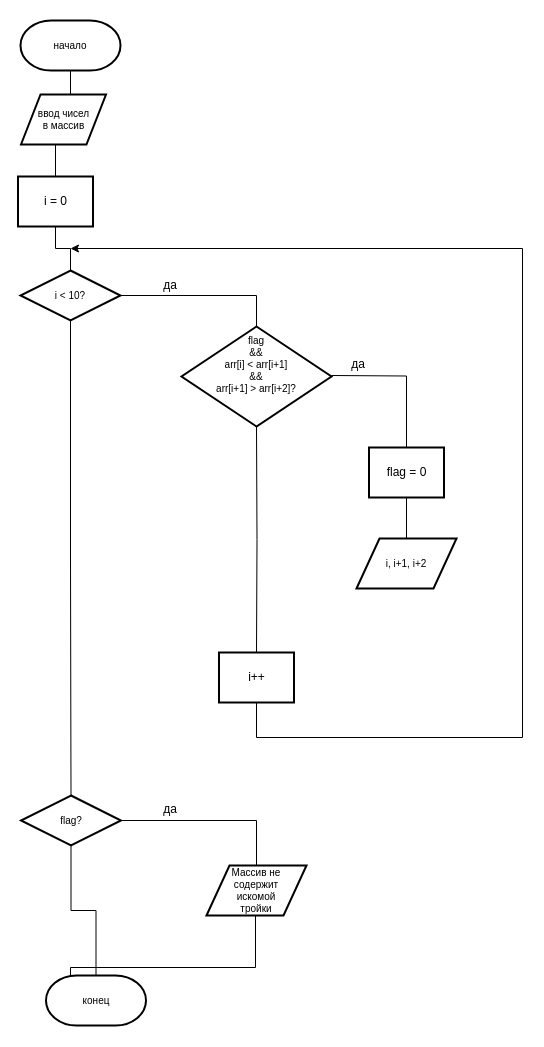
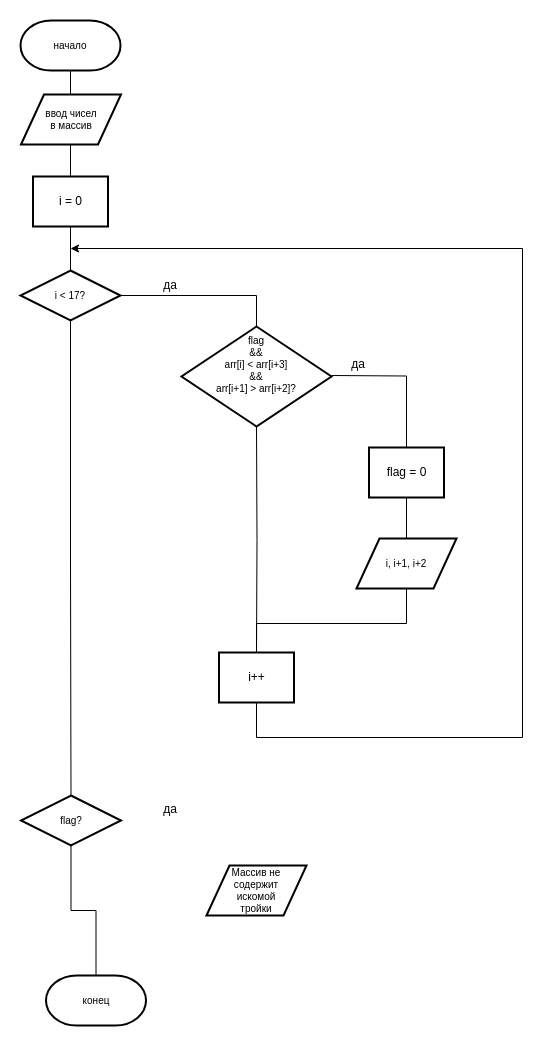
- <mxCell id="5" value="ввод чисел&lt;br&gt;в массив" style="shape=parallelogram;html=1;strokeWidth=2;perimeter=parallelogramPerimeter;whiteSpace=wrap;rounded=0;arcSize=12;size=0.23;fontSize=10;" parent="1" vertex="1"><mxGeometry x="20.5" y="94" width="85" height="50" as="geometry" /></mxCell>
+ <mxCell id="5" value="ввод чисел&lt;br&gt;в массив" style="shape=parallelogram;html=1;strokeWidth=2;perimeter=parallelogramPerimeter;whiteSpace=wrap;rounded=0;arcSize=12;size=0.23;fontSize=10;" parent="1" vertex="1"><mxGeometry x="20.5" y="94" width="100" height="50" as="geometry" /></mxCell>
- <mxCell id="7" value="i = 0" style="rounded=0;whiteSpace=wrap;html=1;absoluteArcSize=1;arcSize=14;strokeWidth=2;" parent="1" vertex="1"><mxGeometry x="17.5" y="176" width="75" height="50" as="geometry" /></mxCell>
+ <mxCell id="7" value="i = 0" style="rounded=0;whiteSpace=wrap;html=1;absoluteArcSize=1;arcSize=14;strokeWidth=2;" parent="1" vertex="1"><mxGeometry x="32.5" y="176" width="75" height="50" as="geometry" /></mxCell>
- <mxCell id="10" value="i &amp;lt; 10?" style="strokeWidth=2;html=1;shape=mxgraph.flowchart.decision;whiteSpace=wrap;fontSize=10;" parent="1" vertex="1"><mxGeometry x="20" y="270" width="100" height="50" as="geometry" /></mxCell>
+ <mxCell id="10" value="i &amp;lt; 17?" style="strokeWidth=2;html=1;shape=mxgraph.flowchart.decision;whiteSpace=wrap;fontSize=10;" parent="1" vertex="1"><mxGeometry x="20" y="270" width="100" height="50" as="geometry" /></mxCell>
- <mxCell id="15" value="flag&lt;br&gt;&amp;amp;&amp;amp;&lt;br&gt;arr[i] &amp;lt; arr[i+1]&lt;br&gt;&amp;amp;&amp;amp;&lt;br&gt;arr[i+1] &amp;gt; arr[i+2]?&lt;br&gt;&lt;br&gt;&amp;nbsp;" style="strokeWidth=2;html=1;shape=mxgraph.flowchart.decision;whiteSpace=wrap;fontSize=10;" parent="1" vertex="1"><mxGeometry x="181" y="326" width="150" height="100" as="geometry" /></mxCell>
+ <mxCell id="15" value="flag&lt;br&gt;&amp;amp;&amp;amp;&lt;br&gt;arr[i] &amp;lt; arr[i+3]&lt;br&gt;&amp;amp;&amp;amp;&lt;br&gt;arr[i+1] &amp;gt; arr[i+2]?&lt;br&gt;&lt;br&gt;&amp;nbsp;" style="strokeWidth=2;html=1;shape=mxgraph.flowchart.decision;whiteSpace=wrap;fontSize=10;" parent="1" vertex="1"><mxGeometry x="181" y="326" width="150" height="100" as="geometry" /></mxCell>
+ <mxCell id="18" style="edgeStyle=orthogonalEdgeStyle;rounded=0;orthogonalLoop=1;jettySize=auto;html=1;entryX=0.5;entryY=0;entryDx=0;entryDy=0;endArrow=none;endFill=0;exitX=0.5;exitY=1;exitDx=0;exitDy=0;" parent="1" source="19" target="12" edge="1"><mxGeometry relative="1" as="geometry"><mxPoint x="385" y="587" as="sourcePoint" /><Array as="points"><mxPoint x="406" y="623" /><mxPoint x="256" y="623" /></Array></mxGeometry></mxCell>
- <mxCell id="24" style="edgeStyle=orthogonalEdgeStyle;rounded=0;orthogonalLoop=1;jettySize=auto;html=1;endArrow=none;endFill=0;" parent="1" source="26" target="21" edge="1"><mxGeometry relative="1" as="geometry" /></mxCell>
- <mxCell id="20" style="edgeStyle=orthogonalEdgeStyle;rounded=0;orthogonalLoop=1;jettySize=auto;html=1;entryX=0.5;entryY=0;entryDx=0;entryDy=0;entryPerimeter=0;endArrow=none;endFill=0;exitX=0.49;exitY=0.998;exitDx=0;exitDy=0;exitPerimeter=0;" parent="1" source="21" target="4" edge="1"><mxGeometry relative="1" as="geometry"><Array as="points"><mxPoint x="255" y="967" /><mxPoint x="70" y="967" /></Array><mxPoint x="254" y="927" as="sourcePoint" /></mxGeometry></mxCell>
